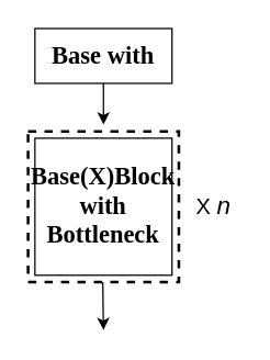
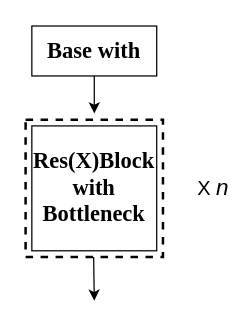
- <mxCell id="3" value="&lt;font face=&quot;Times New Roman&quot; style=&quot;font-size: 18px&quot;&gt;&lt;b&gt;&lt;span&gt;Base(X)Block&lt;br&gt;&lt;/span&gt;with&lt;br&gt;Bottleneck&lt;/b&gt;&lt;/font&gt;" style="rounded=0;whiteSpace=wrap;html=1;" vertex="1" parent="1"><mxGeometry x="25" y="100" width="100" height="100" as="geometry" /></mxCell>
+ <mxCell id="3" value="&lt;font face=&quot;Times New Roman&quot; style=&quot;font-size: 18px&quot;&gt;&lt;b&gt;&lt;span&gt;Res(X)Block&lt;br&gt;&lt;/span&gt;with&lt;br&gt;Bottleneck&lt;/b&gt;&lt;/font&gt;" style="rounded=0;whiteSpace=wrap;html=1;" vertex="1" parent="1"><mxGeometry x="25" y="100" width="100" height="100" as="geometry" /></mxCell>
- <mxCell id="7" value="&lt;font&gt;&lt;span style=&quot;font-size: 16px&quot;&gt;X &lt;/span&gt;&lt;i&gt;&lt;font style=&quot;font-size: 18px&quot;&gt;n&lt;/font&gt;&lt;/i&gt;&lt;/font&gt;" style="text;html=1;resizable=0;autosize=1;align=center;verticalAlign=middle;points=[];fillColor=none;strokeColor=none;rounded=0;dashed=1;" vertex="1" parent="1"><mxGeometry x="135" y="140" width="40" height="20" as="geometry" /></mxCell>
+ <mxCell id="7" value="&lt;font&gt;&lt;span style=&quot;font-size: 16px&quot;&gt;X &lt;/span&gt;&lt;i&gt;&lt;font style=&quot;font-size: 18px&quot;&gt;n&lt;/font&gt;&lt;/i&gt;&lt;/font&gt;" style="text;html=1;resizable=0;autosize=1;align=center;verticalAlign=middle;points=[];fillColor=none;strokeColor=none;rounded=0;dashed=1;" vertex="1" parent="1"><mxGeometry x="150" y="140" width="40" height="20" as="geometry" /></mxCell>
